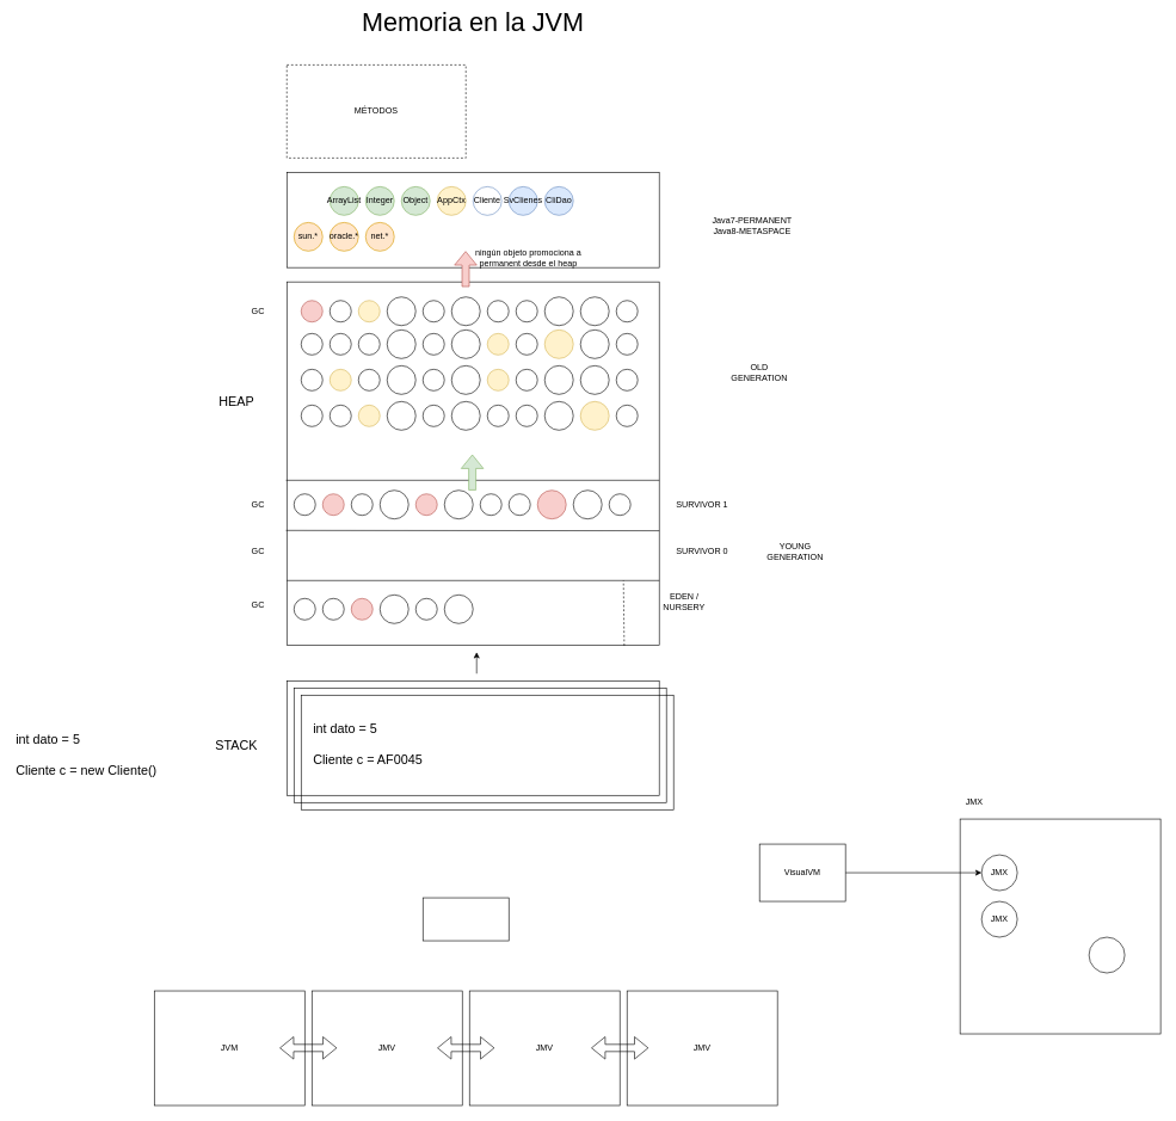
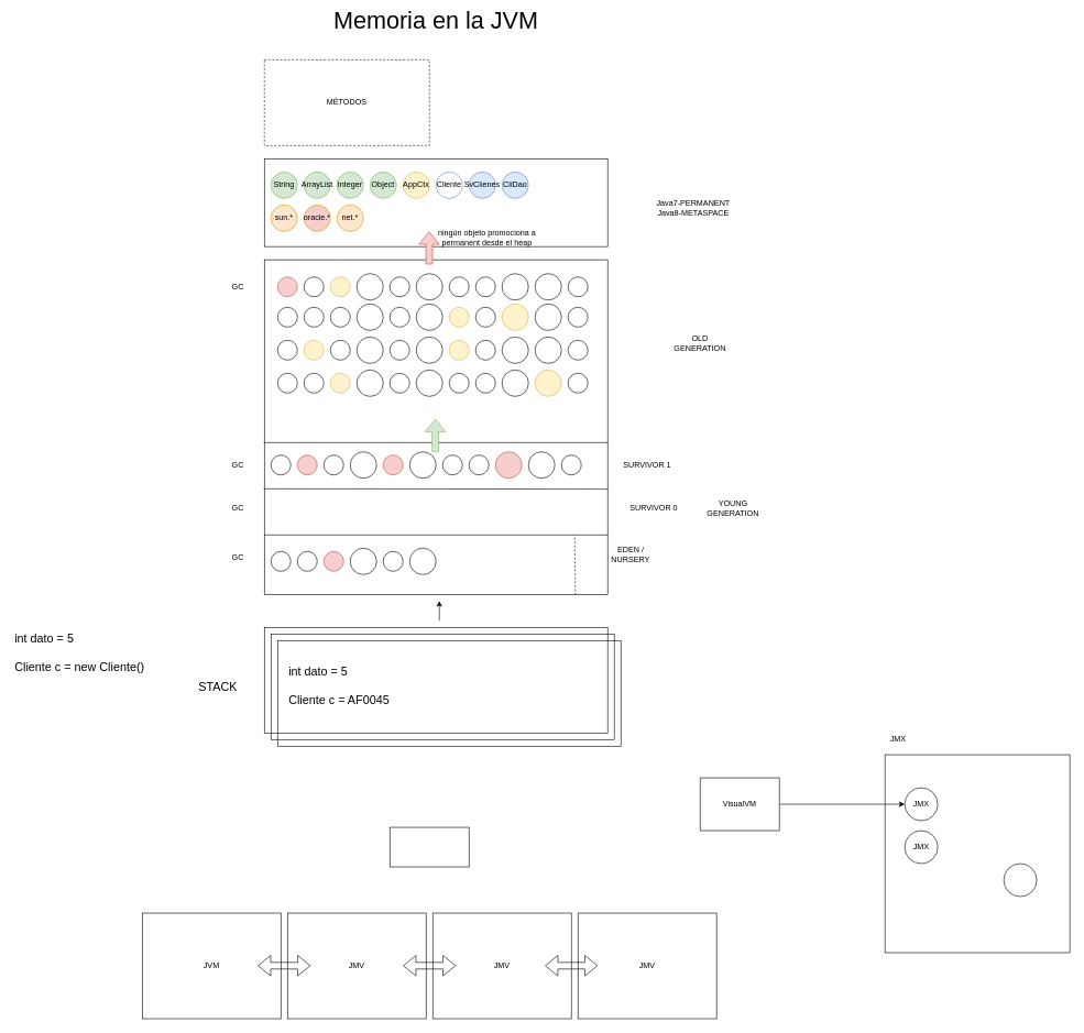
+ <mxCell id="98" value="String" style="ellipse;whiteSpace=wrap;html=1;aspect=fixed;fillColor=#d5e8d4;strokeColor=#82b366;" parent="1" vertex="1"><mxGeometry x="410" y="260" width="40" height="40" as="geometry" /></mxCell>
- <mxCell id="108" value="oracle.*" style="ellipse;whiteSpace=wrap;html=1;aspect=fixed;fillColor=#ffe6cc;strokeColor=#d79b00;" parent="1" vertex="1"><mxGeometry x="460" y="310" width="40" height="40" as="geometry" /></mxCell>
+ <mxCell id="108" value="oracle.*" style="ellipse;whiteSpace=wrap;html=1;aspect=fixed;fillColor=#f8cecc;strokeColor=#d79b00;" parent="1" vertex="1"><mxGeometry x="460" y="310" width="40" height="40" as="geometry" /></mxCell>
- <mxCell id="8" value="&lt;font style=&quot;font-size: 18px&quot;&gt;HEAP&lt;/font&gt;" style="text;html=1;strokeColor=none;fillColor=none;align=center;verticalAlign=middle;whiteSpace=wrap;rounded=0;" parent="1" vertex="1"><mxGeometry x="310" y="550" width="40" height="20" as="geometry" /></mxCell>
- <mxCell id="19" value="SURVIVOR 0" style="text;html=1;strokeColor=none;fillColor=none;align=center;verticalAlign=middle;whiteSpace=wrap;rounded=0;" parent="1" vertex="1"><mxGeometry x="930" y="760" width="100" height="20" as="geometry" /></mxCell>
+ <mxCell id="19" value="SURVIVOR 0" style="text;html=1;strokeColor=none;fillColor=none;align=center;verticalAlign=middle;whiteSpace=wrap;rounded=0;" parent="1" vertex="1"><mxGeometry x="940" y="760" width="100" height="20" as="geometry" /></mxCell>
- <mxCell id="11" value="&lt;font style=&quot;font-size: 18px&quot;&gt;int dato = 5&lt;br&gt;&lt;br&gt;Cliente c = new Cliente()&lt;/font&gt;" style="text;html=1;strokeColor=none;fillColor=none;align=left;verticalAlign=middle;whiteSpace=wrap;rounded=0;" parent="1" vertex="1"><mxGeometry x="20" y="985" width="230" height="140" as="geometry" /></mxCell>
+ <mxCell id="11" value="&lt;font style=&quot;font-size: 18px&quot;&gt;int dato = 5&lt;br&gt;&lt;br&gt;Cliente c = new Cliente()&lt;/font&gt;" style="text;html=1;strokeColor=none;fillColor=none;align=left;verticalAlign=middle;whiteSpace=wrap;rounded=0;" parent="1" vertex="1"><mxGeometry x="20" y="920" width="230" height="140" as="geometry" /></mxCell>
